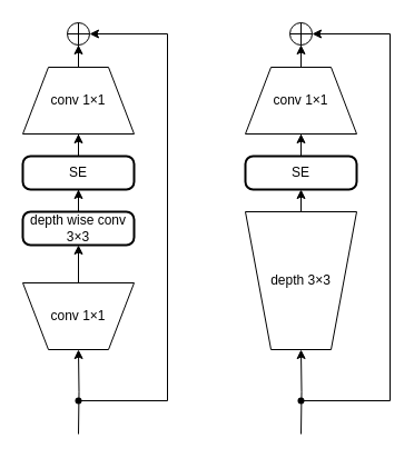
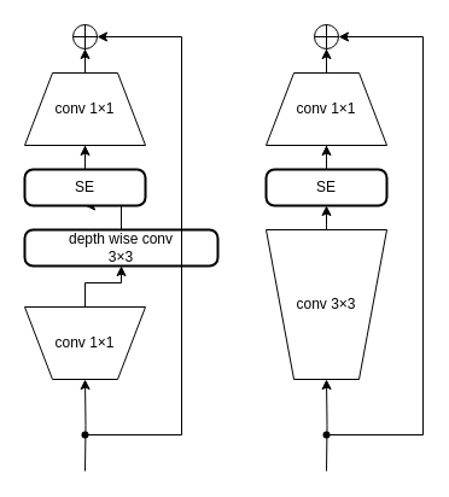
- <mxCell id="5" value="depth wise conv&lt;br&gt;3×3" style="rounded=1;whiteSpace=wrap;html=1;absoluteArcSize=1;arcSize=14;strokeWidth=2;" vertex="1" parent="1"><mxGeometry x="20" y="190" width="100" height="30" as="geometry" /></mxCell>
+ <mxCell id="5" value="depth wise conv&lt;br&gt;3×3" style="rounded=1;whiteSpace=wrap;html=1;absoluteArcSize=1;arcSize=14;strokeWidth=2;" vertex="1" parent="1"><mxGeometry x="20" y="190" width="160" height="30" as="geometry" /></mxCell>
- <mxCell id="14" value="depth 3×3" style="verticalLabelPosition=middle;verticalAlign=middle;html=1;shape=trapezoid;perimeter=trapezoidPerimeter;whiteSpace=wrap;size=0.23;arcSize=10;flipV=1;labelPosition=center;align=center;" vertex="1" parent="1"><mxGeometry x="220" y="190" width="100" height="124" as="geometry" /></mxCell>
+ <mxCell id="14" value="conv 3×3" style="verticalLabelPosition=middle;verticalAlign=middle;html=1;shape=trapezoid;perimeter=trapezoidPerimeter;whiteSpace=wrap;size=0.23;arcSize=10;flipV=1;labelPosition=center;align=center;" vertex="1" parent="1"><mxGeometry x="220" y="190" width="100" height="124" as="geometry" /></mxCell>
